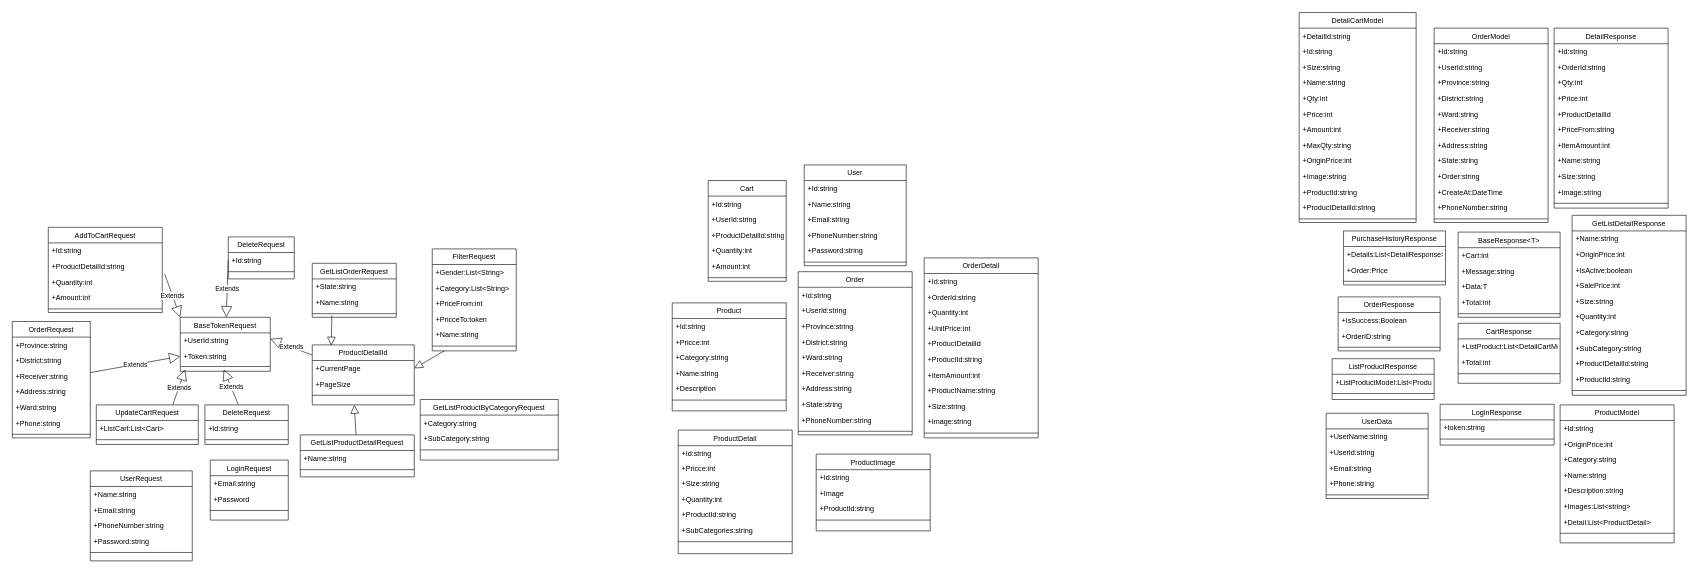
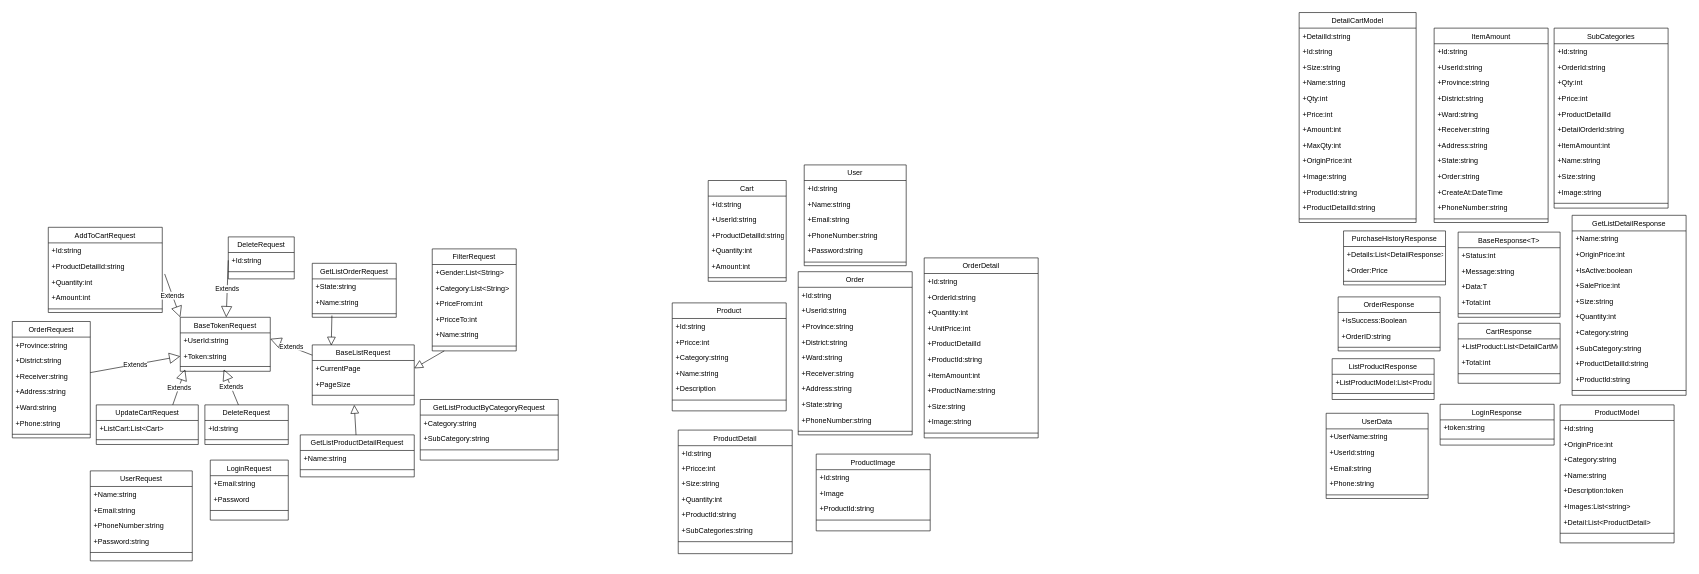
- <mxCell id="164" value="OrderModel" style="swimlane;fontStyle=0;align=center;verticalAlign=top;childLayout=stackLayout;horizontal=1;startSize=26;horizontalStack=0;resizeParent=1;resizeLast=0;collapsible=1;marginBottom=0;rounded=0;shadow=0;strokeWidth=1;" vertex="1" parent="1"><mxGeometry x="2390" y="46" width="190" height="324" as="geometry"><mxRectangle x="130" y="380" width="160" height="26" as="alternateBounds" /></mxGeometry></mxCell>
+ <mxCell id="164" value="ItemAmount" style="swimlane;fontStyle=0;align=center;verticalAlign=top;childLayout=stackLayout;horizontal=1;startSize=26;horizontalStack=0;resizeParent=1;resizeLast=0;collapsible=1;marginBottom=0;rounded=0;shadow=0;strokeWidth=1;" vertex="1" parent="1"><mxGeometry x="2390" y="46" width="190" height="324" as="geometry"><mxRectangle x="130" y="380" width="160" height="26" as="alternateBounds" /></mxGeometry></mxCell>
- <mxCell id="121" value="DetailResponse" style="swimlane;fontStyle=0;align=center;verticalAlign=top;childLayout=stackLayout;horizontal=1;startSize=26;horizontalStack=0;resizeParent=1;resizeLast=0;collapsible=1;marginBottom=0;rounded=0;shadow=0;strokeWidth=1;" vertex="1" parent="1"><mxGeometry x="2590" y="46" width="190" height="300" as="geometry"><mxRectangle x="130" y="380" width="160" height="26" as="alternateBounds" /></mxGeometry></mxCell>
+ <mxCell id="121" value="SubCategories" style="swimlane;fontStyle=0;align=center;verticalAlign=top;childLayout=stackLayout;horizontal=1;startSize=26;horizontalStack=0;resizeParent=1;resizeLast=0;collapsible=1;marginBottom=0;rounded=0;shadow=0;strokeWidth=1;" vertex="1" parent="1"><mxGeometry x="2590" y="46" width="190" height="300" as="geometry"><mxRectangle x="130" y="380" width="160" height="26" as="alternateBounds" /></mxGeometry></mxCell>
- <mxCell id="127" value="+PriceFrom:string" style="text;align=left;verticalAlign=top;spacingLeft=4;spacingRight=4;overflow=hidden;rotatable=0;points=[[0,0.5],[1,0.5]];portConstraint=eastwest;" vertex="1" parent="121"><mxGeometry y="156" width="190" height="26" as="geometry" /></mxCell>
+ <mxCell id="127" value="+DetailOrderId:string" style="text;align=left;verticalAlign=top;spacingLeft=4;spacingRight=4;overflow=hidden;rotatable=0;points=[[0,0.5],[1,0.5]];portConstraint=eastwest;" vertex="1" parent="121"><mxGeometry y="156" width="190" height="26" as="geometry" /></mxCell>
- <mxCell id="196" value="+MaxQty:string" style="text;align=left;verticalAlign=top;spacingLeft=4;spacingRight=4;overflow=hidden;rotatable=0;points=[[0,0.5],[1,0.5]];portConstraint=eastwest;" vertex="1" parent="188"><mxGeometry y="208" width="195" height="26" as="geometry" /></mxCell>
+ <mxCell id="196" value="+MaxQty:int" style="text;align=left;verticalAlign=top;spacingLeft=4;spacingRight=4;overflow=hidden;rotatable=0;points=[[0,0.5],[1,0.5]];portConstraint=eastwest;" vertex="1" parent="188"><mxGeometry y="208" width="195" height="26" as="geometry" /></mxCell>
- <mxCell id="100" value="+Cart:int" style="text;align=left;verticalAlign=top;spacingLeft=4;spacingRight=4;overflow=hidden;rotatable=0;points=[[0,0.5],[1,0.5]];portConstraint=eastwest;" vertex="1" parent="99"><mxGeometry y="26" width="170" height="26" as="geometry" /></mxCell>
+ <mxCell id="100" value="+Status:int" style="text;align=left;verticalAlign=top;spacingLeft=4;spacingRight=4;overflow=hidden;rotatable=0;points=[[0,0.5],[1,0.5]];portConstraint=eastwest;" vertex="1" parent="99"><mxGeometry y="26" width="170" height="26" as="geometry" /></mxCell>
- <mxCell id="19" value="+PricceTo:token" style="text;align=left;verticalAlign=top;spacingLeft=4;spacingRight=4;overflow=hidden;rotatable=0;points=[[0,0.5],[1,0.5]];portConstraint=eastwest;" vertex="1" parent="15"><mxGeometry y="104" width="140" height="26" as="geometry" /></mxCell>
+ <mxCell id="19" value="+PricceTo:int" style="text;align=left;verticalAlign=top;spacingLeft=4;spacingRight=4;overflow=hidden;rotatable=0;points=[[0,0.5],[1,0.5]];portConstraint=eastwest;" vertex="1" parent="15"><mxGeometry y="104" width="140" height="26" as="geometry" /></mxCell>
- <mxCell id="111" value="ProductDetailId" style="swimlane;fontStyle=0;align=center;verticalAlign=top;childLayout=stackLayout;horizontal=1;startSize=26;horizontalStack=0;resizeParent=1;resizeLast=0;collapsible=1;marginBottom=0;rounded=0;shadow=0;strokeWidth=1;" vertex="1" parent="1"><mxGeometry x="520" y="574" width="170" height="100" as="geometry"><mxRectangle x="130" y="380" width="160" height="26" as="alternateBounds" /></mxGeometry></mxCell>
+ <mxCell id="111" value="BaseListRequest" style="swimlane;fontStyle=0;align=center;verticalAlign=top;childLayout=stackLayout;horizontal=1;startSize=26;horizontalStack=0;resizeParent=1;resizeLast=0;collapsible=1;marginBottom=0;rounded=0;shadow=0;strokeWidth=1;" vertex="1" parent="1"><mxGeometry x="520" y="574" width="170" height="100" as="geometry"><mxRectangle x="130" y="380" width="160" height="26" as="alternateBounds" /></mxGeometry></mxCell>
- <mxCell id="207" value="+Description:string" style="text;align=left;verticalAlign=top;spacingLeft=4;spacingRight=4;overflow=hidden;rotatable=0;points=[[0,0.5],[1,0.5]];portConstraint=eastwest;" vertex="1" parent="202"><mxGeometry y="130" width="190" height="26" as="geometry" /></mxCell>
+ <mxCell id="207" value="+Description:token" style="text;align=left;verticalAlign=top;spacingLeft=4;spacingRight=4;overflow=hidden;rotatable=0;points=[[0,0.5],[1,0.5]];portConstraint=eastwest;" vertex="1" parent="202"><mxGeometry y="130" width="190" height="26" as="geometry" /></mxCell>
